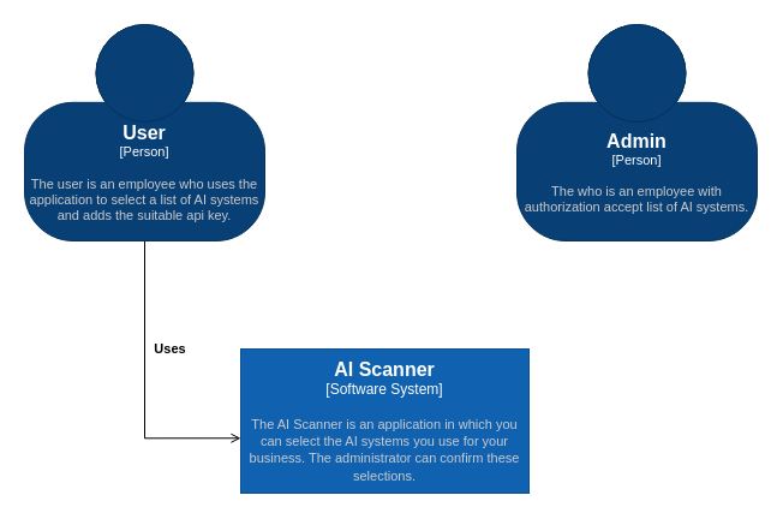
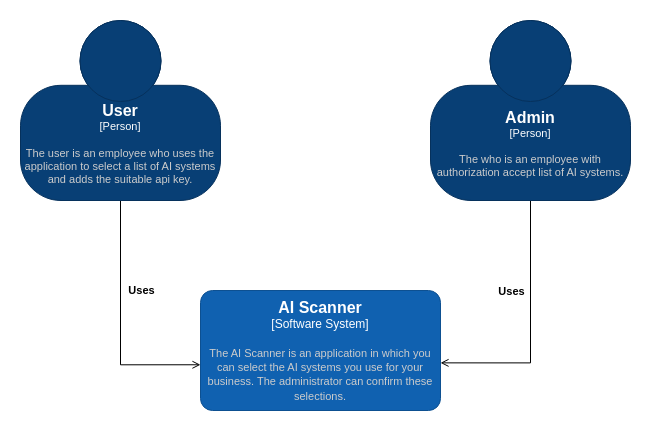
+ <mxCell id="5" style="edgeStyle=orthogonalEdgeStyle;rounded=0;orthogonalLoop=1;jettySize=auto;html=1;exitX=0.5;exitY=1;exitDx=0;exitDy=0;exitPerimeter=0;entryX=1;entryY=0.603;entryDx=0;entryDy=0;entryPerimeter=0;endArrow=open;endFill=0;" parent="1" source="7" target="8" edge="1"><mxGeometry relative="1" as="geometry" /></mxCell>
+ <mxCell id="6" value="&lt;b&gt;Uses&lt;/b&gt;" style="edgeLabel;html=1;align=center;verticalAlign=middle;resizable=0;points=[];" parent="5" vertex="1" connectable="0"><mxGeometry x="-0.422" y="-4" relative="1" as="geometry"><mxPoint x="-16" y="17" as="offset" /></mxGeometry></mxCell>
- <mxCell id="8" value="&lt;font style=&quot;font-size: 16px&quot;&gt;&lt;b&gt;AI Scanner&lt;/b&gt;&lt;/font&gt;&lt;div&gt;[Software System]&lt;/div&gt;&lt;br&gt;&lt;div&gt;&lt;font style=&quot;font-size: 11px&quot;&gt;&lt;font color=&quot;#cccccc&quot;&gt;The AI Scanner is an application in which you can select the AI systems you use for your business. The administrator can confirm these selections.&lt;/font&gt;&lt;/div&gt;" style="whiteSpace=wrap;html=1;labelBackgroundColor=none;fillColor=#1061B0;fontColor=#ffffff;align=center;arcSize=10;strokeColor=#0D5091;metaEdit=1;resizable=0;points=[[0.25,0,0],[0.5,0,0],[0.75,0,0],[1,0.25,0],[1,0.5,0],[1,0.75,0],[0.75,1,0],[0.5,1,0],[0.25,1,0],[0,0.75,0],[0,0.5,0],[0,0.25,0]];rounded=0;" parent="1" vertex="1"><mxGeometry x="200" y="290" width="240" height="120" as="geometry" /></mxCell>
+ <mxCell id="8" value="&lt;font style=&quot;font-size: 16px&quot;&gt;&lt;b&gt;AI Scanner&lt;/b&gt;&lt;/font&gt;&lt;div&gt;[Software System]&lt;/div&gt;&lt;br&gt;&lt;div&gt;&lt;font style=&quot;font-size: 11px&quot;&gt;&lt;font color=&quot;#cccccc&quot;&gt;The AI Scanner is an application in which you can select the AI systems you use for your business. The administrator can confirm these selections.&lt;/font&gt;&lt;/div&gt;" style="rounded=1;whiteSpace=wrap;html=1;labelBackgroundColor=none;fillColor=#1061B0;fontColor=#ffffff;align=center;arcSize=10;strokeColor=#0D5091;metaEdit=1;resizable=0;points=[[0.25,0,0],[0.5,0,0],[0.75,0,0],[1,0.25,0],[1,0.5,0],[1,0.75,0],[0.75,1,0],[0.5,1,0],[0.25,1,0],[0,0.75,0],[0,0.5,0],[0,0.25,0]];" parent="1" vertex="1"><mxGeometry x="200" y="290" width="240" height="120" as="geometry" /></mxCell>
